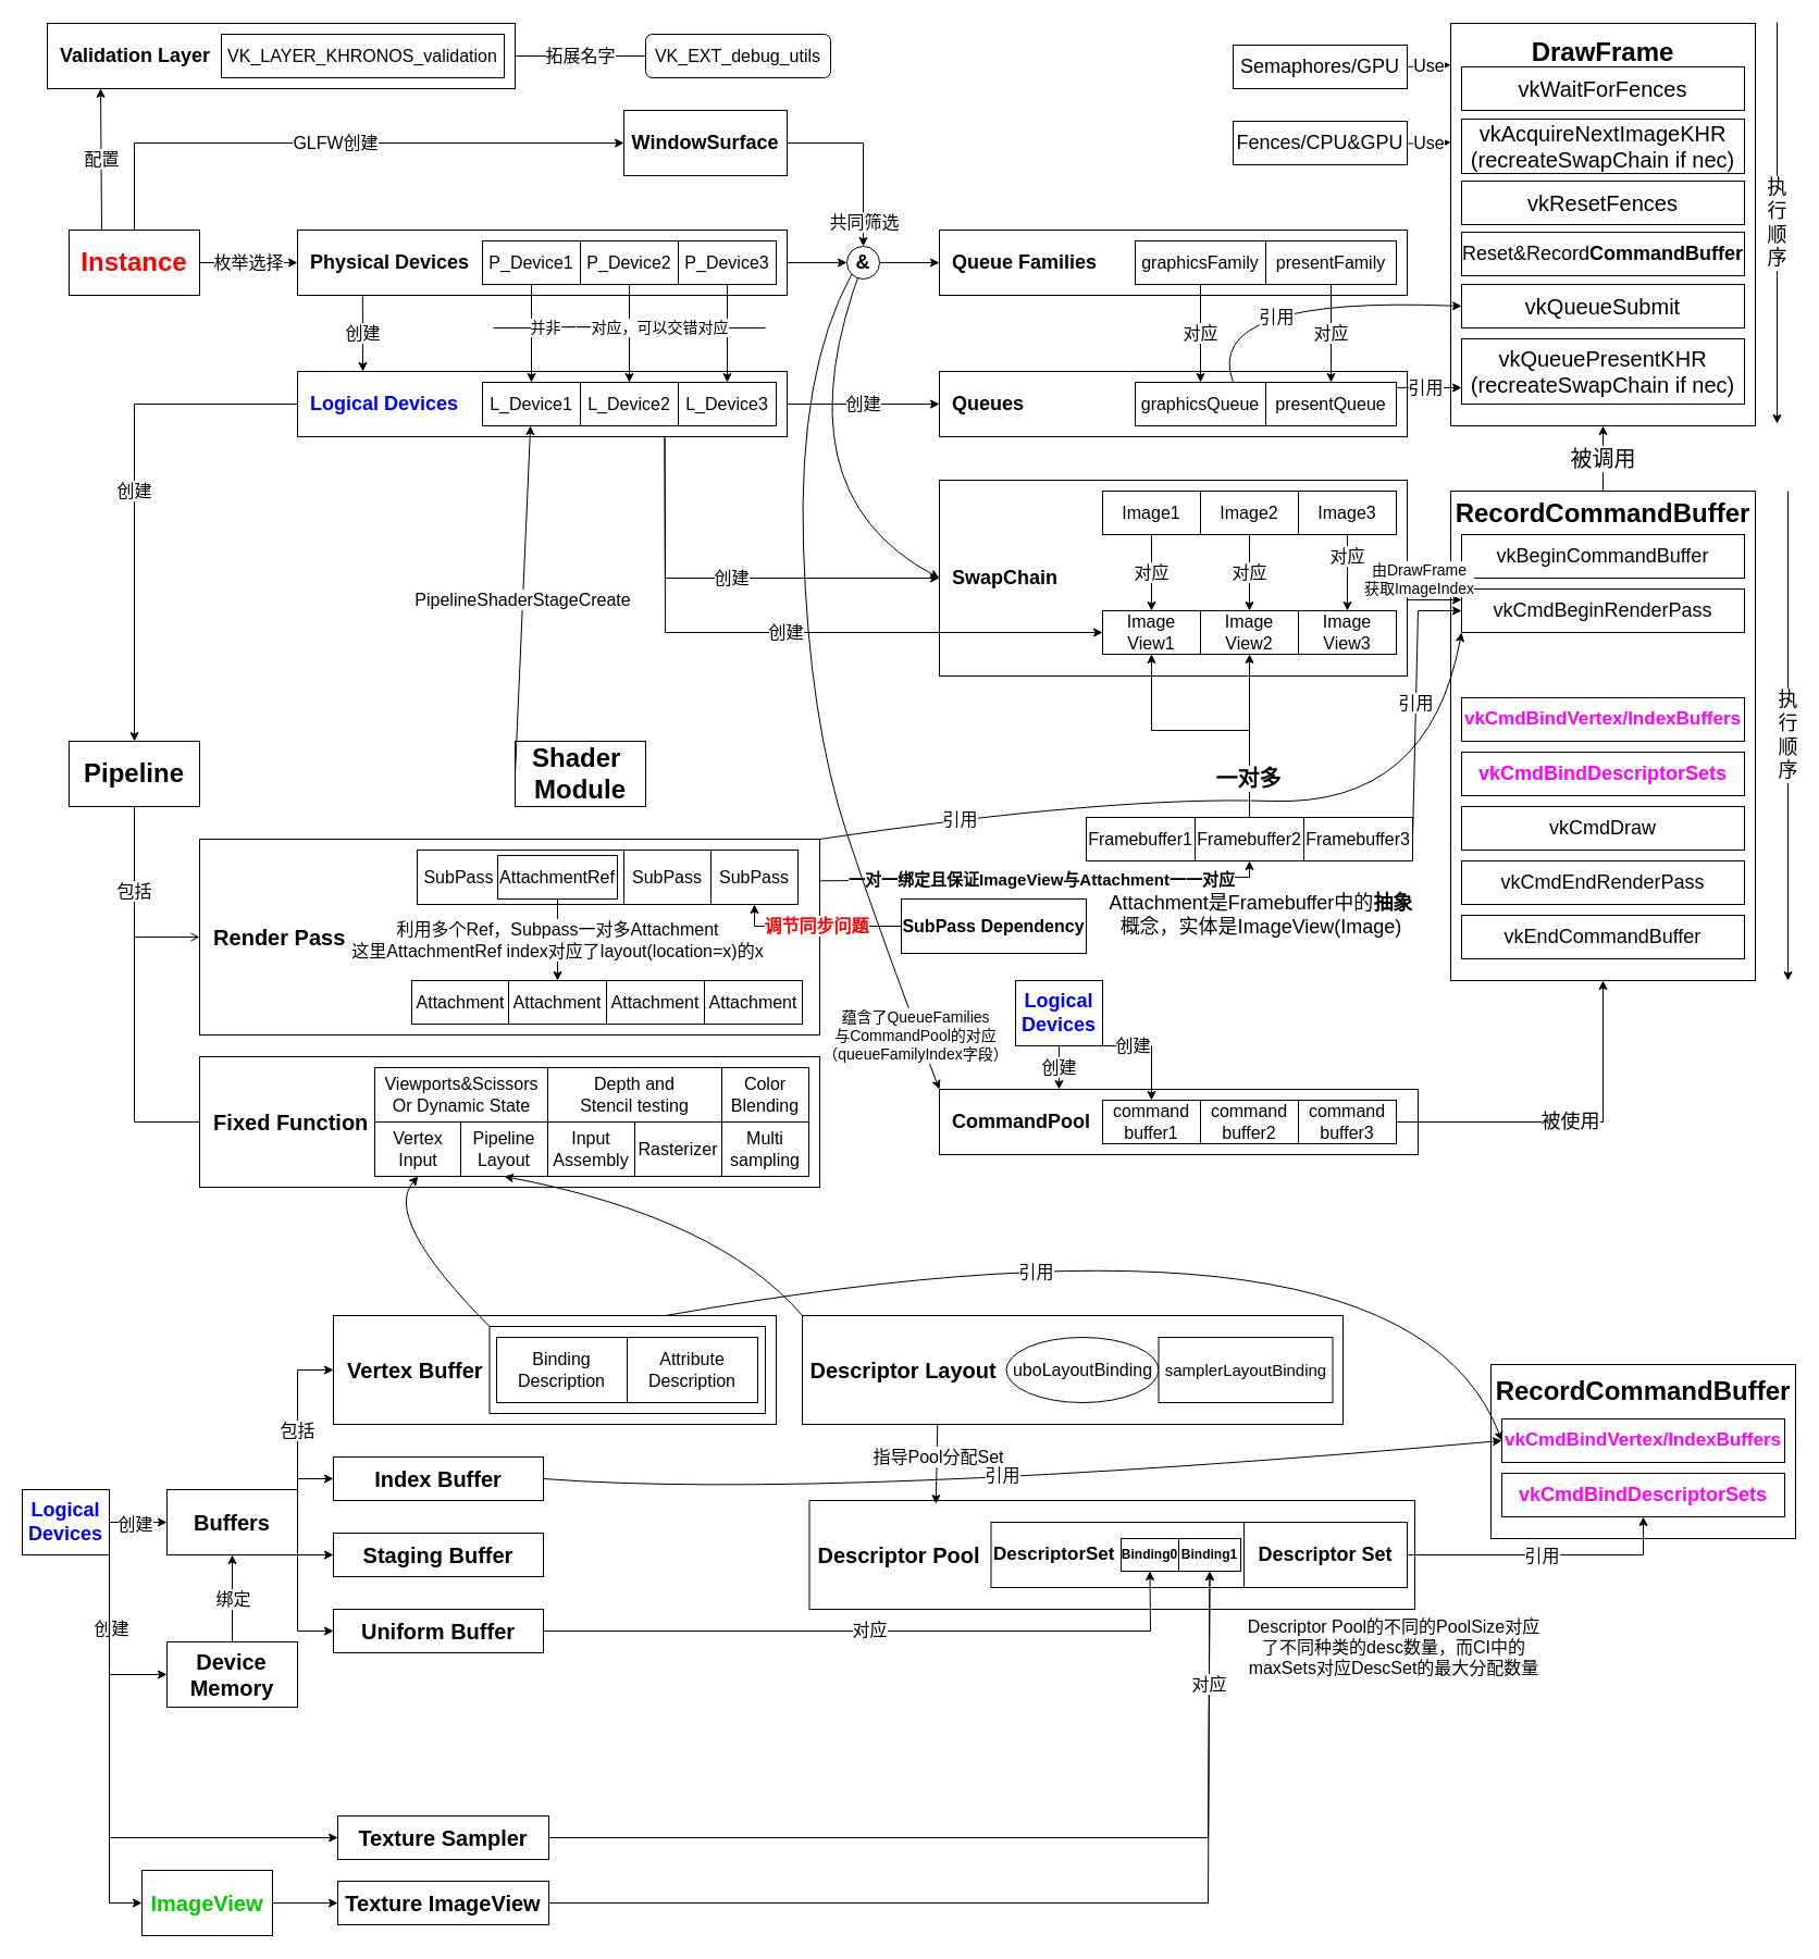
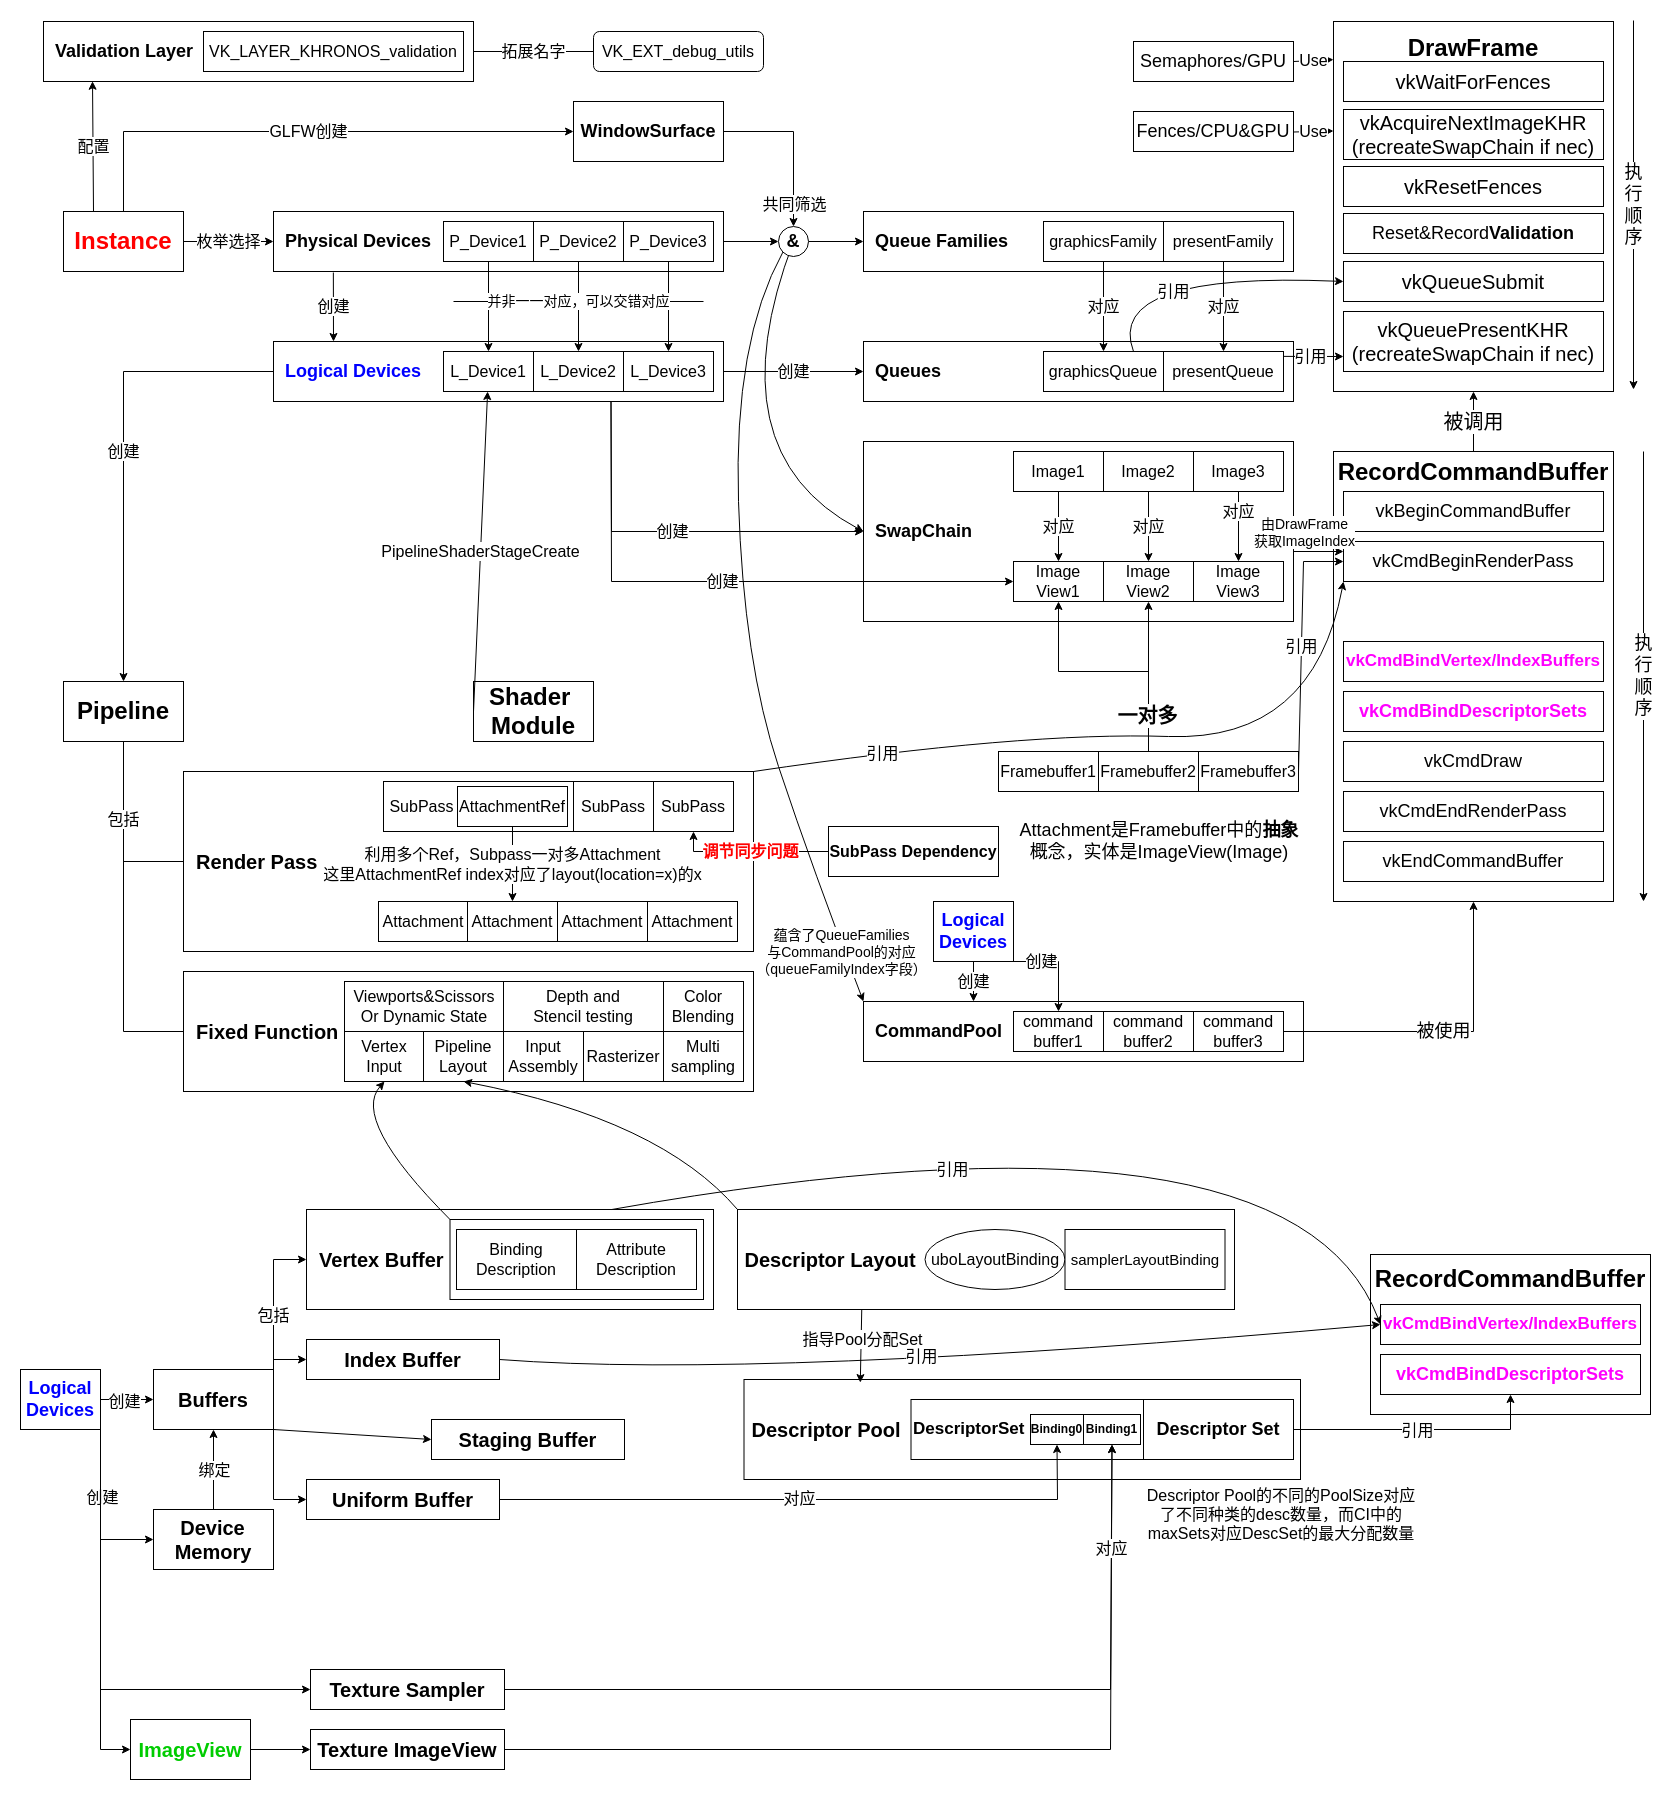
- <mxCell id="118" value="&lt;font style=&quot;font-size: 18px;&quot;&gt;Reset&amp;amp;Record&lt;b&gt;CommandBuffer&lt;/b&gt;&lt;/font&gt;" style="rounded=0;whiteSpace=wrap;html=1;" vertex="1" parent="1"><mxGeometry x="1343" y="213" width="260" height="40" as="geometry" /></mxCell>
+ <mxCell id="118" value="&lt;font style=&quot;font-size: 18px;&quot;&gt;Reset&amp;amp;Record&lt;b&gt;Validation&lt;/b&gt;&lt;/font&gt;" style="rounded=0;whiteSpace=wrap;html=1;" vertex="1" parent="1"><mxGeometry x="1343" y="213" width="260" height="40" as="geometry" /></mxCell>
- <mxCell id="81" value="&lt;b&gt;&lt;font style=&quot;font-size: 15px;&quot;&gt;一对一绑定且保证ImageView与Attachment一一对应&lt;/font&gt;&lt;/b&gt;" style="endArrow=classic;html=1;rounded=0;entryX=0.5;entryY=1;entryDx=0;entryDy=0;exitX=0.999;exitY=0.213;exitDx=0;exitDy=0;exitPerimeter=0;" edge="1" parent="1" source="56" target="79"><mxGeometry width="50" height="50" relative="1" as="geometry"><mxPoint x="770" y="819" as="sourcePoint" /><mxPoint x="953" y="851" as="targetPoint" /><Array as="points"><mxPoint x="1148" y="806" /></Array></mxGeometry></mxCell>
- <mxCell id="57" value="" style="endArrow=open;html=1;rounded=0;exitX=0.5;exitY=1;exitDx=0;exitDy=0;entryX=0;entryY=0.5;entryDx=0;entryDy=0;" edge="1" parent="1" source="51" target="56"><mxGeometry width="50" height="50" relative="1" as="geometry"><mxPoint x="343" y="741" as="sourcePoint" /><mxPoint x="123" y="1001" as="targetPoint" /><Array as="points"><mxPoint x="123" y="861" /></Array></mxGeometry></mxCell>
+ <mxCell id="57" value="" style="endArrow=none;html=1;rounded=0;exitX=0.5;exitY=1;exitDx=0;exitDy=0;entryX=0;entryY=0.5;entryDx=0;entryDy=0;" edge="1" parent="1" source="51" target="56"><mxGeometry width="50" height="50" relative="1" as="geometry"><mxPoint x="343" y="741" as="sourcePoint" /><mxPoint x="123" y="1001" as="targetPoint" /><Array as="points"><mxPoint x="123" y="861" /></Array></mxGeometry></mxCell>
- <mxCell id="142" value="&lt;span style=&quot;font-size: 20px;&quot;&gt;&lt;b&gt;Staging Buffer&lt;/b&gt;&lt;/span&gt;" style="rounded=0;whiteSpace=wrap;html=1;align=center;" vertex="1" parent="1"><mxGeometry x="306" y="1409" width="193" height="40" as="geometry" /></mxCell>
+ <mxCell id="142" value="&lt;span style=&quot;font-size: 20px;&quot;&gt;&lt;b&gt;Staging Buffer&lt;/b&gt;&lt;/span&gt;" style="rounded=0;whiteSpace=wrap;html=1;align=center;" vertex="1" parent="1"><mxGeometry x="431" y="1419" width="193" height="40" as="geometry" /></mxCell>
